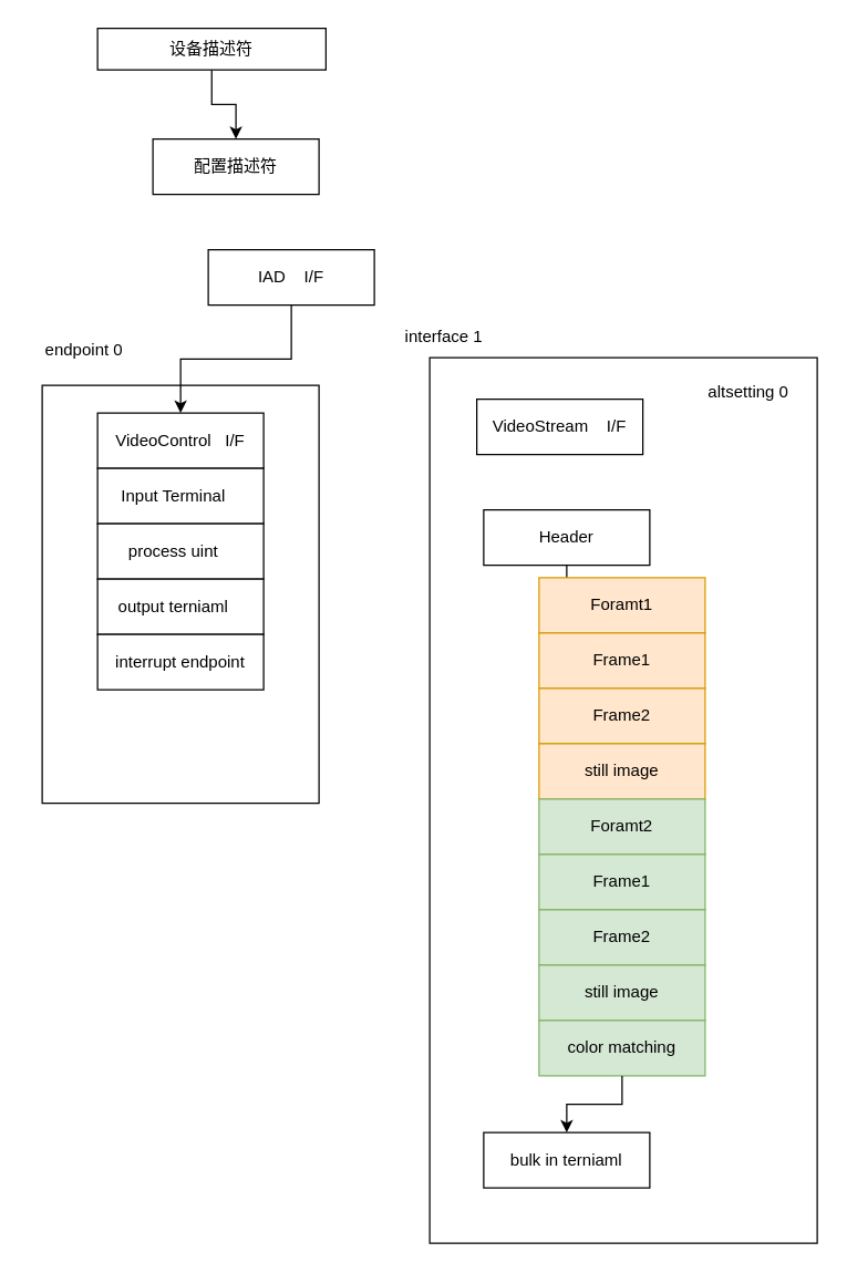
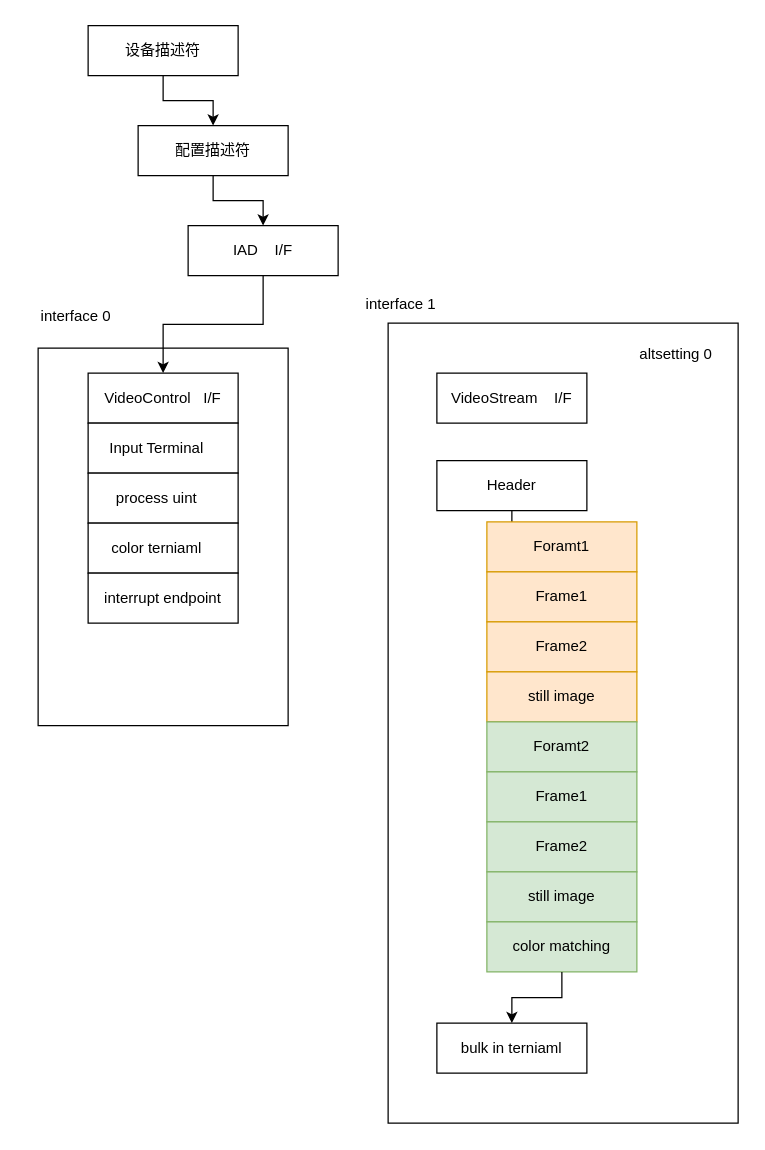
- <mxCell id="3" value="设备描述符" style="rounded=0;whiteSpace=wrap;html=1;" parent="1" vertex="1"><mxGeometry x="70" y="20" width="165" height="30" as="geometry" /></mxCell>
+ <mxCell id="3" value="设备描述符" style="rounded=0;whiteSpace=wrap;html=1;" parent="1" vertex="1"><mxGeometry x="70" y="20" width="120" height="40" as="geometry" /></mxCell>
+ <mxCell id="4" style="edgeStyle=orthogonalEdgeStyle;rounded=0;orthogonalLoop=1;jettySize=auto;html=1;exitX=0.5;exitY=1;exitDx=0;exitDy=0;entryX=0.5;entryY=0;entryDx=0;entryDy=0;" parent="1" source="5" target="7" edge="1"><mxGeometry relative="1" as="geometry" /></mxCell>
- <mxCell id="32" value="endpoint 0" style="text;html=1;align=center;verticalAlign=middle;resizable=0;points=[];autosize=1;strokeColor=none;fillColor=none;" parent="1" vertex="1"><mxGeometry x="20" y="238" width="80" height="30" as="geometry" /></mxCell>
+ <mxCell id="32" value="interface 0" style="text;html=1;align=center;verticalAlign=middle;resizable=0;points=[];autosize=1;strokeColor=none;fillColor=none;" parent="1" vertex="1"><mxGeometry x="20" y="238" width="80" height="30" as="geometry" /></mxCell>
- <mxCell id="14" value="VideoStream&amp;nbsp; &amp;nbsp; I/F" style="rounded=0;whiteSpace=wrap;html=1;" parent="1" vertex="1"><mxGeometry x="344" y="288" width="120" height="40" as="geometry" /></mxCell>
+ <mxCell id="14" value="VideoStream&amp;nbsp; &amp;nbsp; I/F" style="rounded=0;whiteSpace=wrap;html=1;" parent="1" vertex="1"><mxGeometry x="349" y="298" width="120" height="40" as="geometry" /></mxCell>
- <mxCell id="12" value="output terniaml&amp;nbsp; &amp;nbsp;" style="rounded=0;whiteSpace=wrap;html=1;" parent="8" vertex="1"><mxGeometry y="120" width="120" height="40" as="geometry" /></mxCell>
+ <mxCell id="12" value="color terniaml&amp;nbsp; &amp;nbsp;" style="rounded=0;whiteSpace=wrap;html=1;" parent="8" vertex="1"><mxGeometry y="120" width="120" height="40" as="geometry" /></mxCell>
